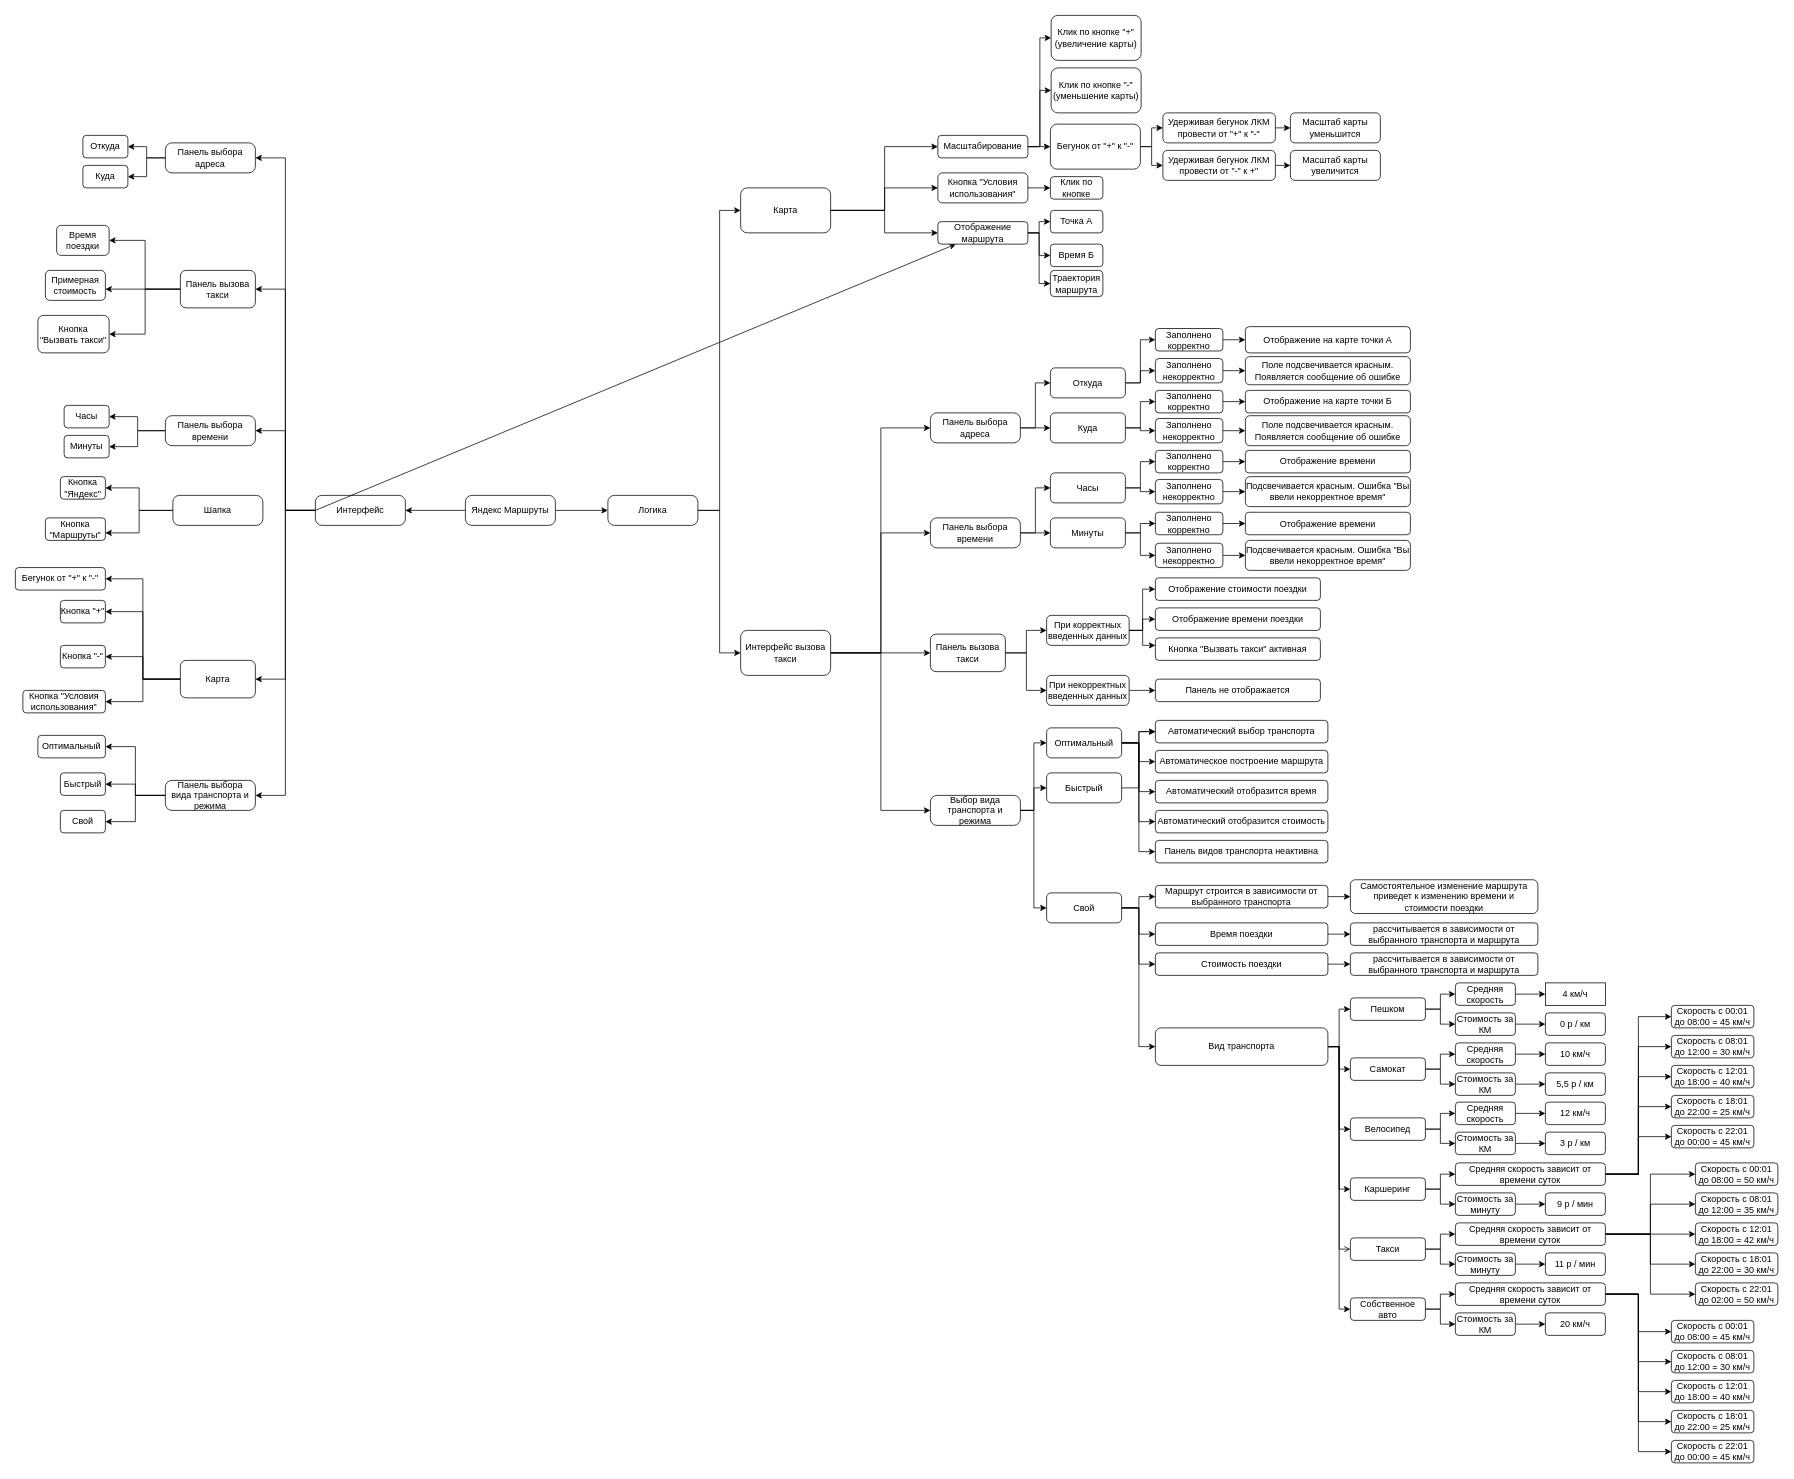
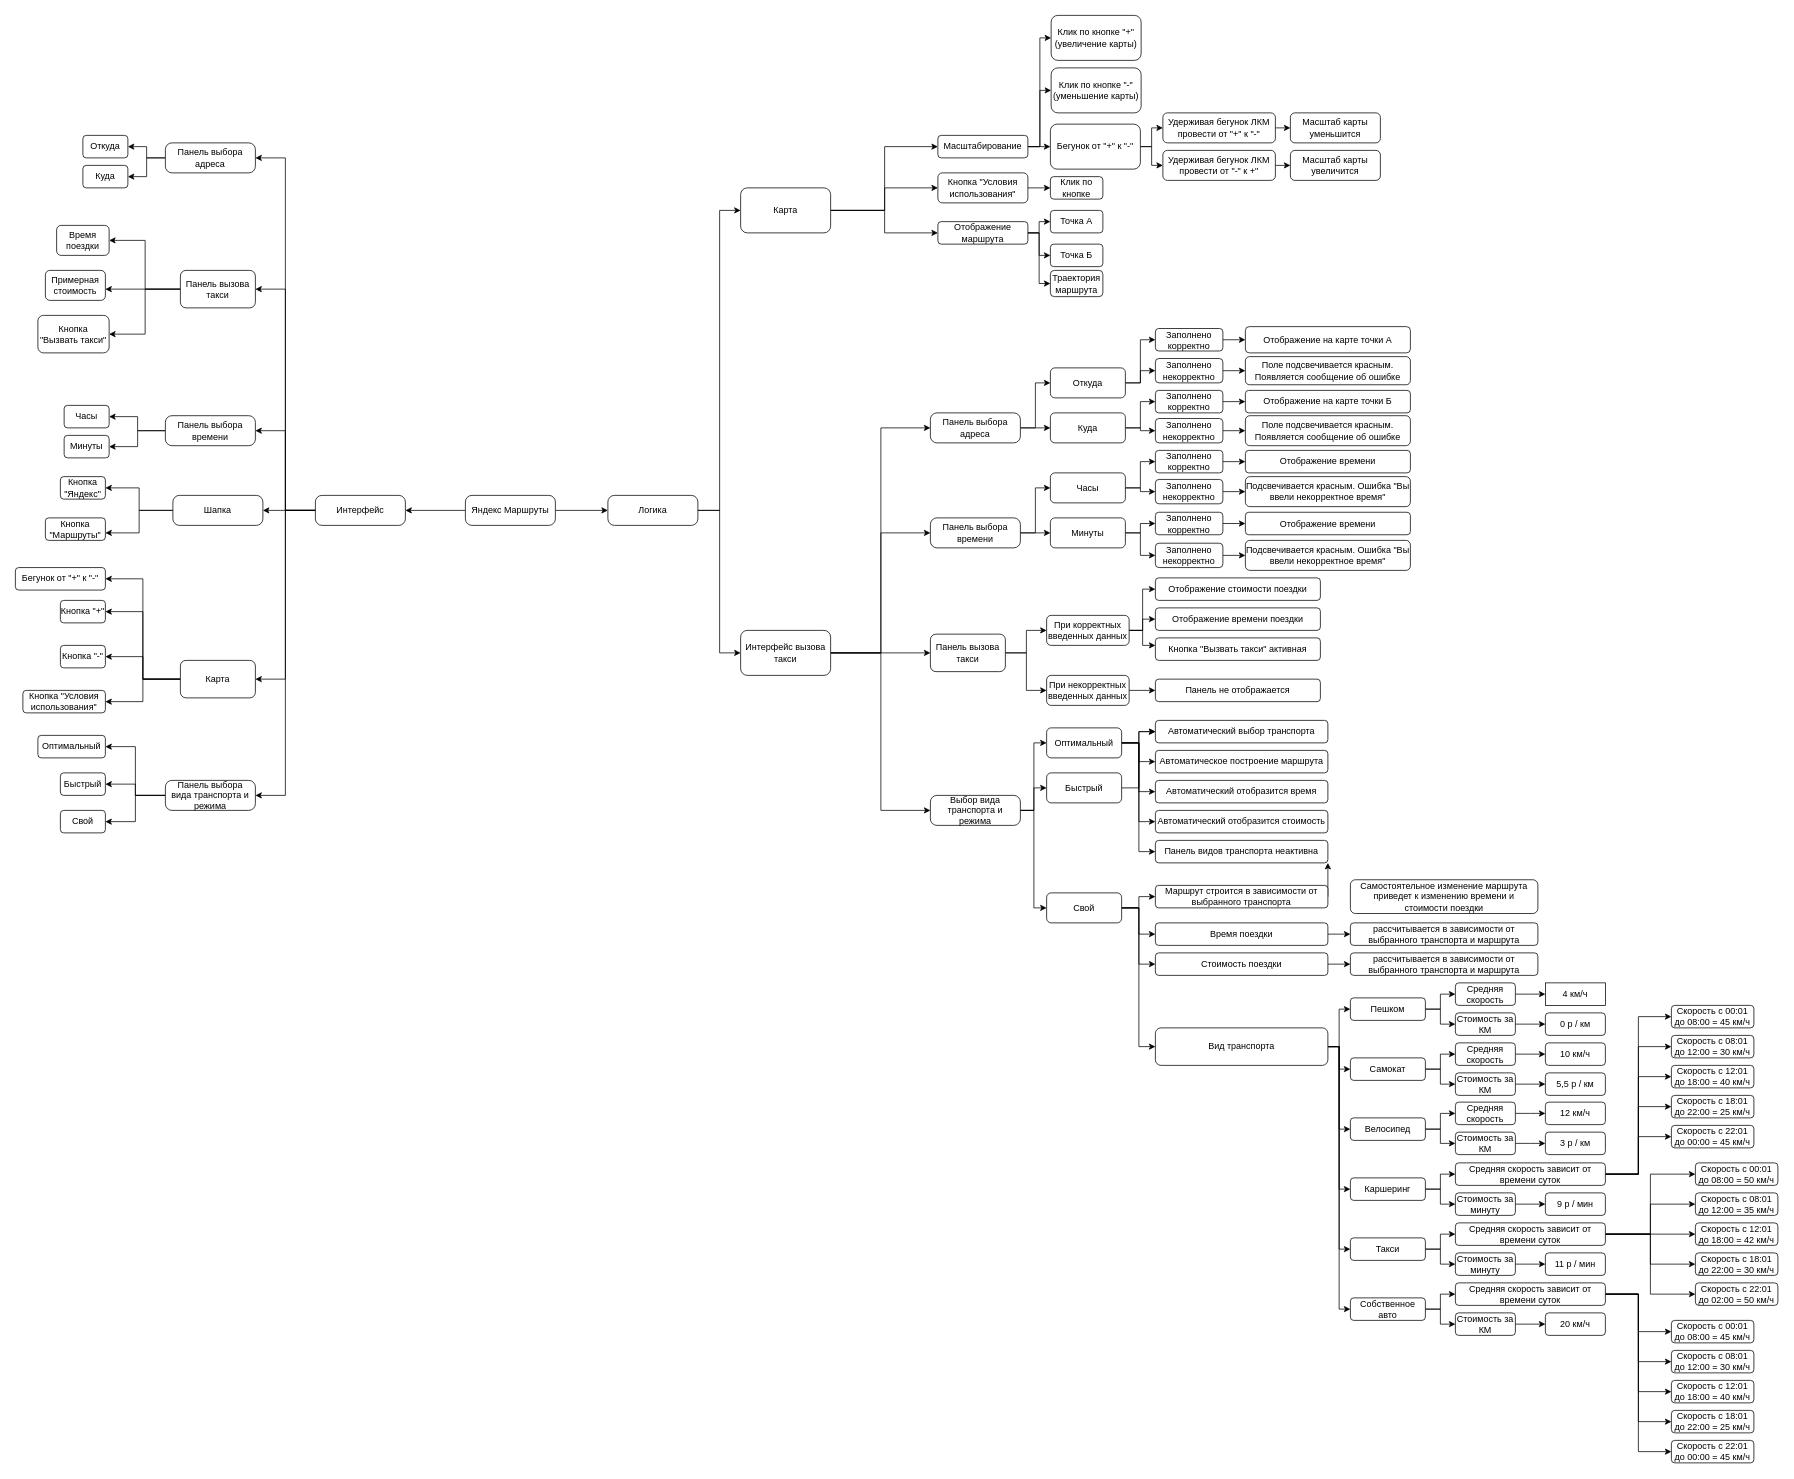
- <mxCell id="77" value="Время Б" style="rounded=1;whiteSpace=wrap;html=1;" parent="1" vertex="1"><mxGeometry x="1400" y="325" width="70" height="30" as="geometry" /></mxCell>
+ <mxCell id="77" value="Точка Б" style="rounded=1;whiteSpace=wrap;html=1;" parent="1" vertex="1"><mxGeometry x="1400" y="325" width="70" height="30" as="geometry" /></mxCell>
- <mxCell id="30" style="edgeStyle=none;rounded=0;orthogonalLoop=1;jettySize=auto;html=1;exitX=0;exitY=0.5;exitDx=0;exitDy=0;" parent="1" source="11" target="75" edge="1"><mxGeometry relative="1" as="geometry"><mxPoint x="430" y="690" as="sourcePoint" /><mxPoint x="320" y="680" as="targetPoint" /></mxGeometry></mxCell>
+ <mxCell id="30" style="edgeStyle=none;rounded=0;orthogonalLoop=1;jettySize=auto;html=1;exitX=0;exitY=0.5;exitDx=0;exitDy=0;entryX=1;entryY=0.5;entryDx=0;entryDy=0;" parent="1" source="11" target="33" edge="1"><mxGeometry relative="1" as="geometry"><mxPoint x="430" y="690" as="sourcePoint" /><mxPoint x="320" y="680" as="targetPoint" /></mxGeometry></mxCell>
- <mxCell id="171" style="edgeStyle=elbowEdgeStyle;rounded=0;orthogonalLoop=1;jettySize=auto;html=1;exitX=1;exitY=0.5;exitDx=0;exitDy=0;entryX=0;entryY=0.5;entryDx=0;entryDy=0;fontFamily=Helvetica;fontSize=12;fontColor=default;" parent="1" source="172" target="180" edge="1"><mxGeometry relative="1" as="geometry" /></mxCell>
+ <mxCell id="171" style="edgeStyle=elbowEdgeStyle;rounded=0;orthogonalLoop=1;jettySize=auto;html=1;exitX=1;exitY=0.5;exitDx=0;exitDy=0;fontFamily=Helvetica;fontSize=12;fontColor=default;" parent="1" source="172" target="163" edge="1"><mxGeometry relative="1" as="geometry" /></mxCell>
- <mxCell id="168" style="edgeStyle=elbowEdgeStyle;rounded=0;orthogonalLoop=1;jettySize=auto;html=1;exitX=1;exitY=0.5;exitDx=0;exitDy=0;entryX=0;entryY=0.5;entryDx=0;entryDy=0;fontFamily=Helvetica;fontSize=12;fontColor=default;endArrow=open;" parent="1" source="170" target="197" edge="1"><mxGeometry relative="1" as="geometry" /></mxCell>
+ <mxCell id="168" style="edgeStyle=elbowEdgeStyle;rounded=0;orthogonalLoop=1;jettySize=auto;html=1;exitX=1;exitY=0.5;exitDx=0;exitDy=0;entryX=0;entryY=0.5;entryDx=0;entryDy=0;fontFamily=Helvetica;fontSize=12;fontColor=default;" parent="1" source="170" target="197" edge="1"><mxGeometry relative="1" as="geometry" /></mxCell>
